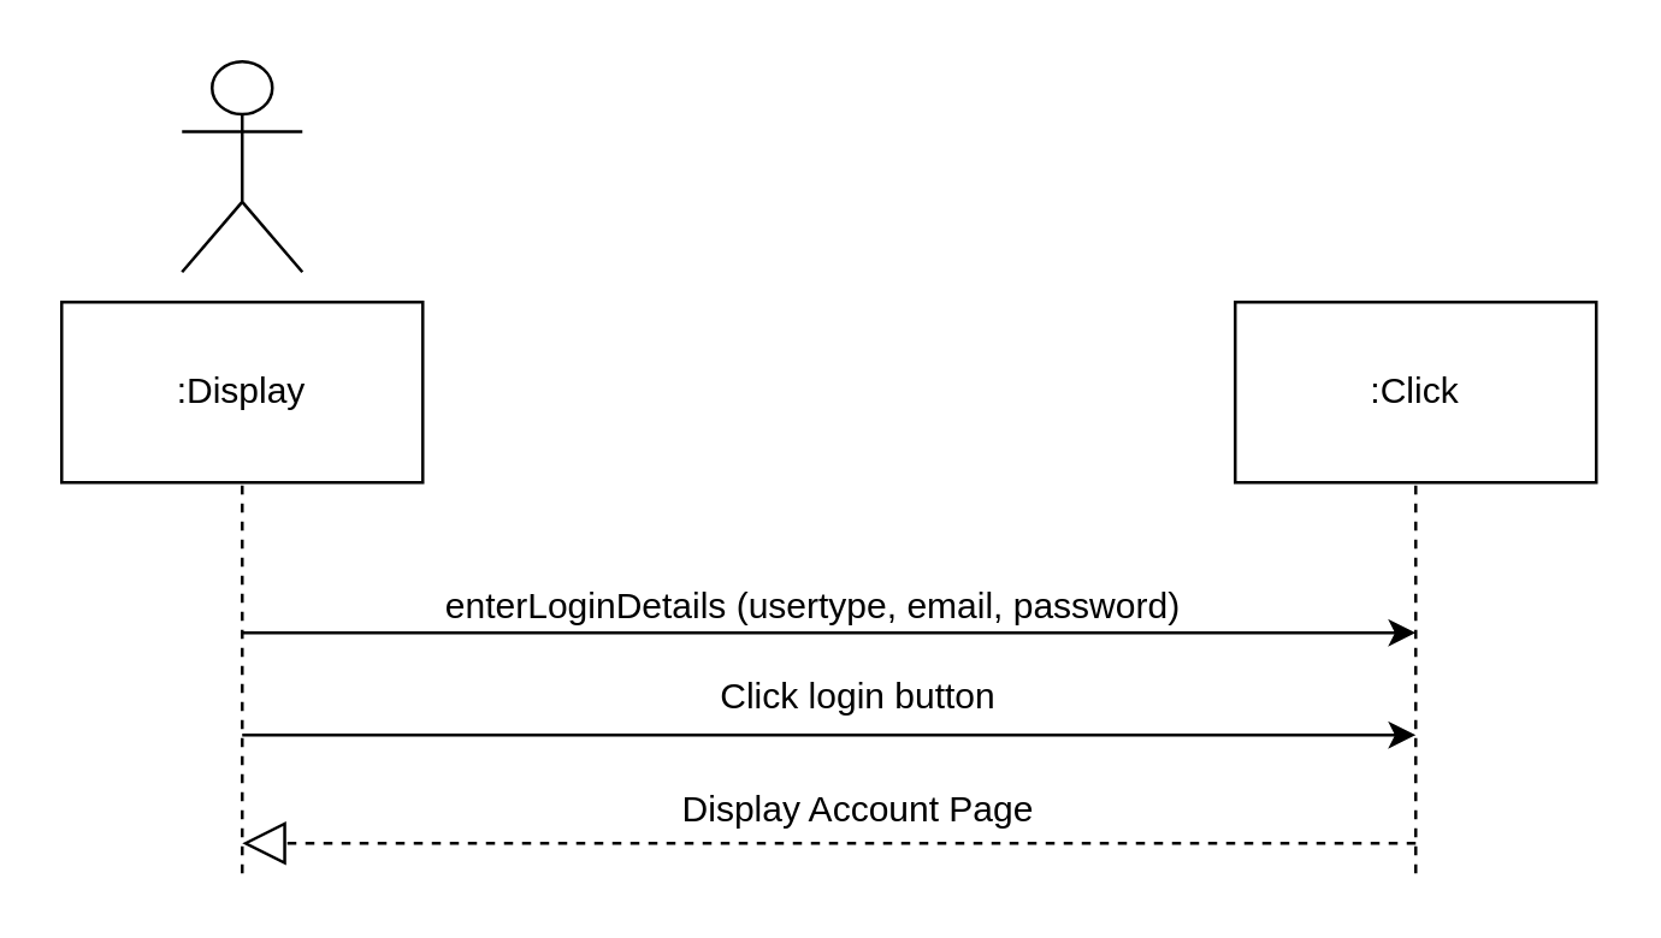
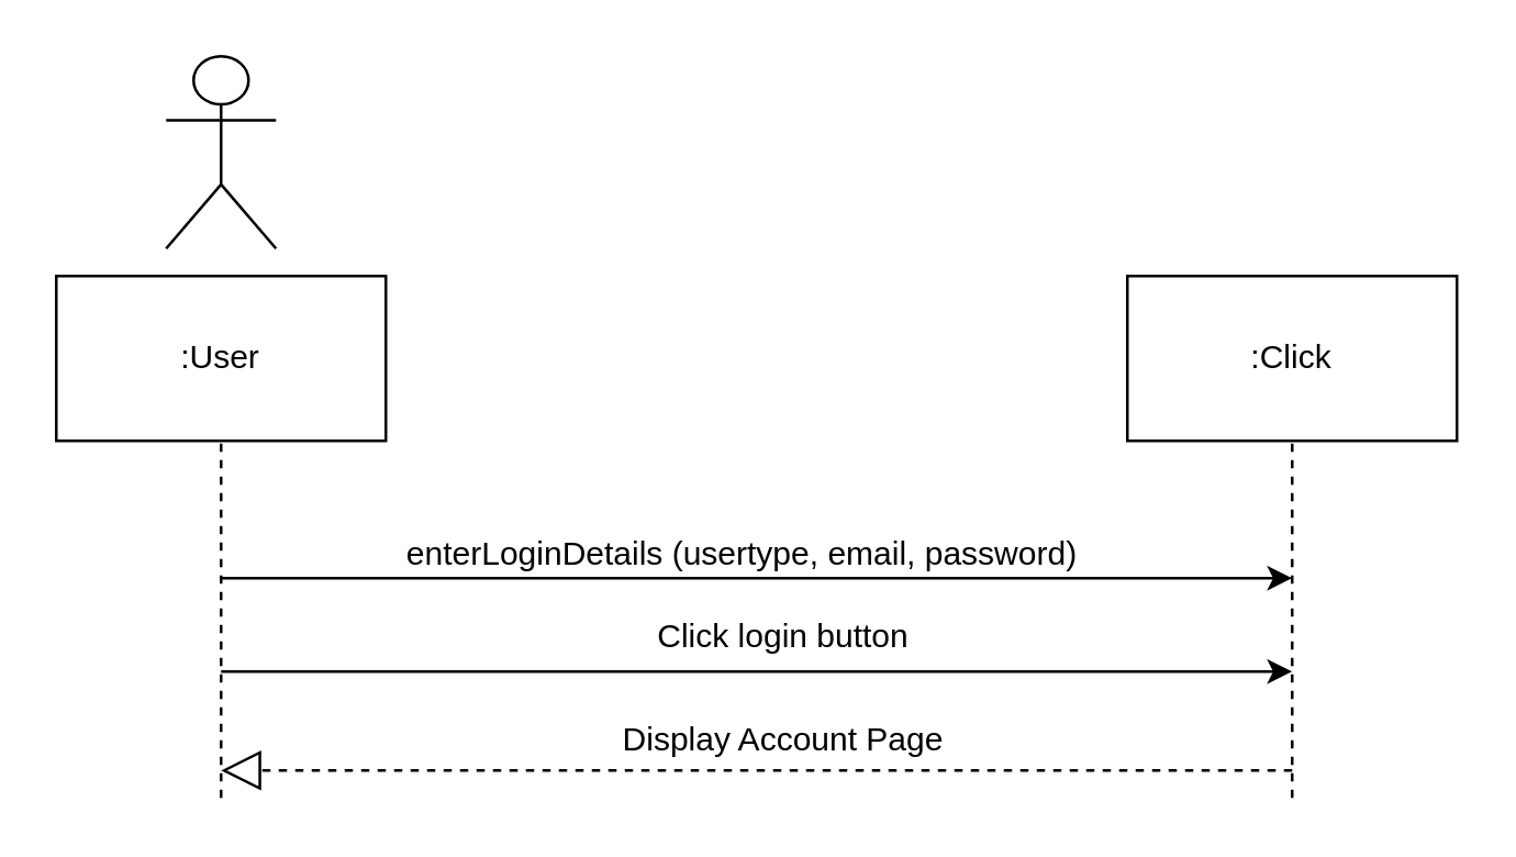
- <mxCell id="4" value=":Display" style="rounded=0;whiteSpace=wrap;html=1;" parent="1" vertex="1"><mxGeometry x="20" y="100" width="120" height="60" as="geometry" /></mxCell>
+ <mxCell id="4" value=":User" style="rounded=0;whiteSpace=wrap;html=1;" parent="1" vertex="1"><mxGeometry x="20" y="100" width="120" height="60" as="geometry" /></mxCell>
